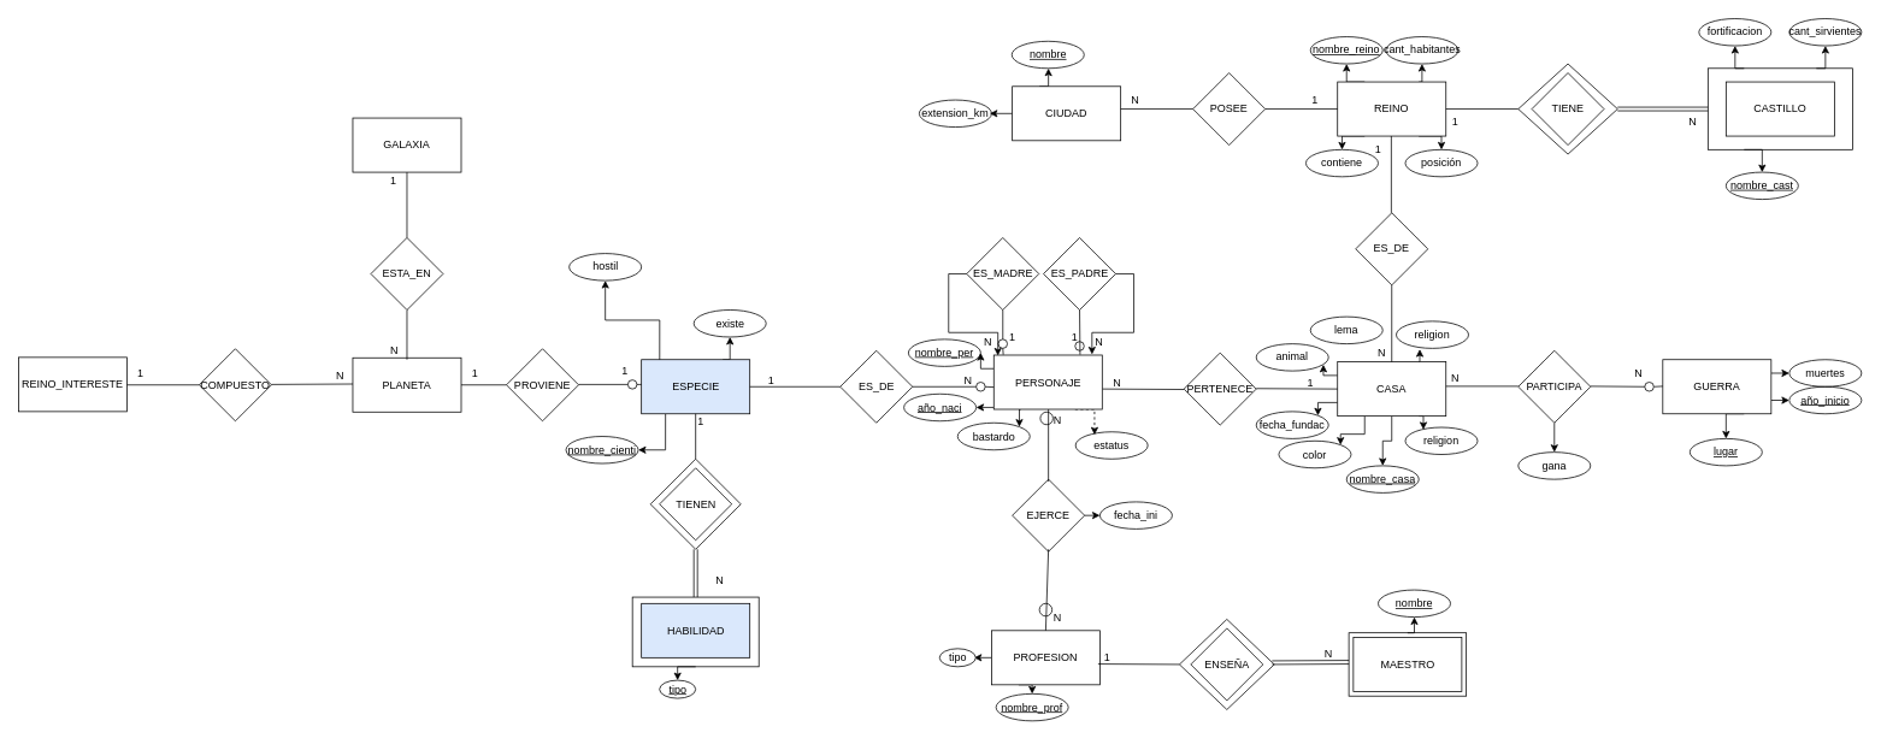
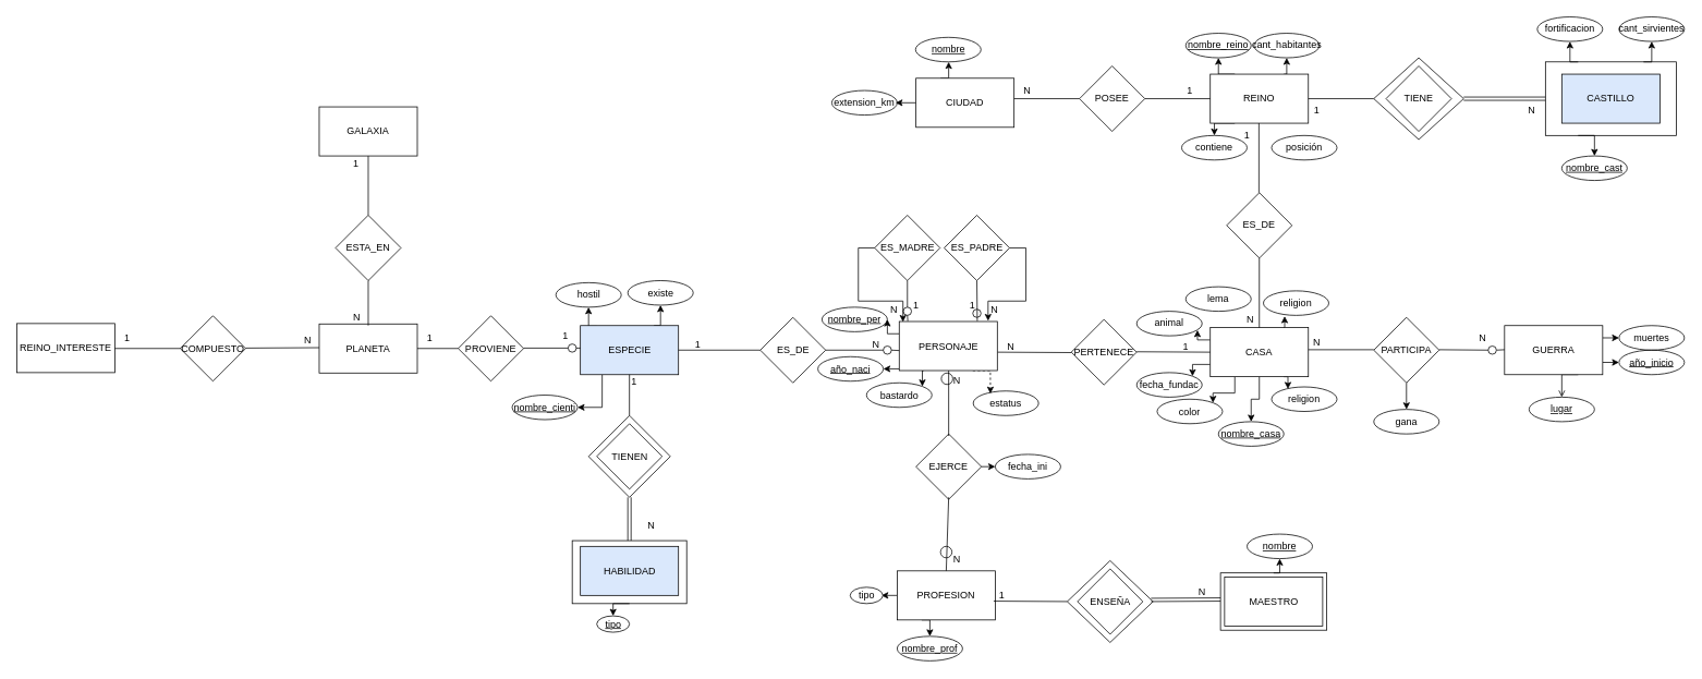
- <mxCell id="23" value="CASTILLO" parent="1" style="rounded=0;whiteSpace=wrap;html=1;" vertex="1"><mxGeometry as="geometry" height="60" width="120" y="90" x="1910" /></mxCell>
+ <mxCell id="23" value="CASTILLO" parent="1" style="rounded=0;whiteSpace=wrap;html=1;fillColor=#dae8fc;" vertex="1"><mxGeometry as="geometry" height="60" width="120" y="90" x="1910" /></mxCell>
- <mxCell id="20" parent="1" edge="1" target="107" source="22" style="edgeStyle=orthogonalEdgeStyle;rounded=0;orthogonalLoop=1;jettySize=auto;html=1;exitX=0.75;exitY=1;exitDx=0;exitDy=0;entryX=0.5;entryY=0;entryDx=0;entryDy=0;"><mxGeometry as="geometry" relative="1" /></mxCell>
- <mxCell id="70" value="hostil" parent="1" style="ellipse;whiteSpace=wrap;html=1;fillColor=none;" vertex="1"><mxGeometry x="629.5" y="280" as="geometry" height="30" width="80" /></mxCell>
+ <mxCell id="70" value="hostil" parent="1" style="ellipse;whiteSpace=wrap;html=1;fillColor=none;" vertex="1"><mxGeometry as="geometry" height="30" width="80" y="345" x="679.5" /></mxCell>
- <mxCell id="10" parent="1" edge="1" target="77" source="12" style="edgeStyle=orthogonalEdgeStyle;rounded=0;orthogonalLoop=1;jettySize=auto;html=1;exitX=0.75;exitY=1;exitDx=0;exitDy=0;entryX=0.5;entryY=0;entryDx=0;entryDy=0;"><mxGeometry as="geometry" relative="1" /></mxCell>
+ <mxCell id="10" parent="1" edge="1" target="77" source="12" style="edgeStyle=orthogonalEdgeStyle;rounded=0;orthogonalLoop=1;jettySize=auto;html=1;exitX=0.75;exitY=1;exitDx=0;exitDy=0;entryX=0.5;entryY=0;entryDx=0;entryDy=0;endArrow=open;"><mxGeometry as="geometry" relative="1" /></mxCell>
- <mxCell id="63" value="&lt;u&gt;nombre_prof&lt;/u&gt;" parent="1" style="ellipse;whiteSpace=wrap;html=1;fillColor=none;" vertex="1"><mxGeometry x="1102" y="767.5" as="geometry" height="30" width="80" /></mxCell>
+ <mxCell id="63" value="&lt;u&gt;nombre_prof&lt;/u&gt;" parent="1" style="ellipse;whiteSpace=wrap;html=1;fillColor=none;" vertex="1"><mxGeometry as="geometry" height="30" width="80" y="777.5" x="1097" /></mxCell>
